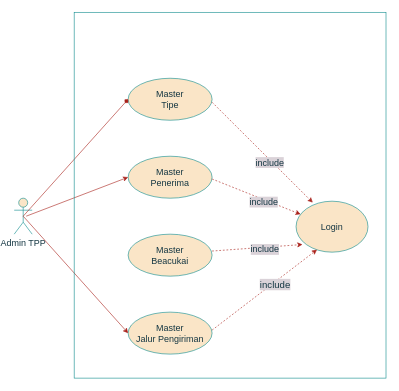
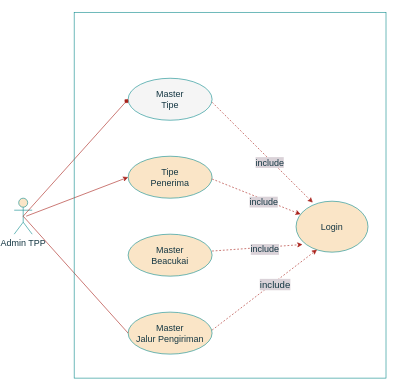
- <mxCell id="6" value="&lt;div style=&quot;font-size: 15px&quot;&gt;&lt;font style=&quot;font-size: 15px&quot;&gt;Master&lt;/font&gt;&lt;/div&gt;&lt;div style=&quot;font-size: 15px&quot;&gt;&lt;font style=&quot;font-size: 15px&quot;&gt;Tipe&lt;br&gt;&lt;/font&gt;&lt;/div&gt;" style="ellipse;whiteSpace=wrap;html=1;fillColor=#FAE5C7;strokeColor=#0F8B8D;fontColor=#143642;" parent="1" vertex="1"><mxGeometry x="210" y="130" width="140" height="70" as="geometry" /></mxCell>
+ <mxCell id="6" value="&lt;div style=&quot;font-size: 15px&quot;&gt;&lt;font style=&quot;font-size: 15px&quot;&gt;Master&lt;/font&gt;&lt;/div&gt;&lt;div style=&quot;font-size: 15px&quot;&gt;&lt;font style=&quot;font-size: 15px&quot;&gt;Tipe&lt;br&gt;&lt;/font&gt;&lt;/div&gt;" style="ellipse;whiteSpace=wrap;html=1;fillColor=#f5f5f5;strokeColor=#0F8B8D;fontColor=#143642;" parent="1" vertex="1"><mxGeometry x="210" y="130" width="140" height="70" as="geometry" /></mxCell>
- <mxCell id="4" value="&lt;div&gt;&lt;font style=&quot;font-size: 15px&quot;&gt;Master &lt;br&gt;&lt;/font&gt;&lt;/div&gt;&lt;div&gt;&lt;font style=&quot;font-size: 15px&quot;&gt;Penerima&lt;/font&gt;&lt;/div&gt;" style="ellipse;whiteSpace=wrap;html=1;fillColor=#FAE5C7;strokeColor=#0F8B8D;fontColor=#143642;" parent="1" vertex="1"><mxGeometry x="210" y="260" width="140" height="70" as="geometry" /></mxCell>
+ <mxCell id="4" value="&lt;div&gt;&lt;font style=&quot;font-size: 15px&quot;&gt;Tipe &lt;br&gt;&lt;/font&gt;&lt;/div&gt;&lt;div&gt;&lt;font style=&quot;font-size: 15px&quot;&gt;Penerima&lt;/font&gt;&lt;/div&gt;" style="ellipse;whiteSpace=wrap;html=1;fillColor=#FAE5C7;strokeColor=#0F8B8D;fontColor=#143642;" parent="1" vertex="1"><mxGeometry x="210" y="260" width="140" height="70" as="geometry" /></mxCell>
- <mxCell id="10" value="" style="endArrow=classic;html=1;entryX=0;entryY=0.5;entryDx=0;entryDy=0;exitX=0.5;exitY=0.5;exitDx=0;exitDy=0;exitPerimeter=0;strokeColor=#A8201A;fontColor=#143642;labelBackgroundColor=#DAD2D8;" parent="1" source="2" target="3" edge="1"><mxGeometry width="50" height="50" relative="1" as="geometry"><mxPoint x="100" y="380" as="sourcePoint" /><mxPoint x="150" y="330" as="targetPoint" /></mxGeometry></mxCell>
+ <mxCell id="10" value="" style="endArrow=none;html=1;entryX=0;entryY=0.5;entryDx=0;entryDy=0;exitX=0.5;exitY=0.5;exitDx=0;exitDy=0;exitPerimeter=0;strokeColor=#A8201A;fontColor=#143642;labelBackgroundColor=#DAD2D8;" parent="1" source="2" target="3" edge="1"><mxGeometry width="50" height="50" relative="1" as="geometry"><mxPoint x="100" y="380" as="sourcePoint" /><mxPoint x="150" y="330" as="targetPoint" /></mxGeometry></mxCell>
